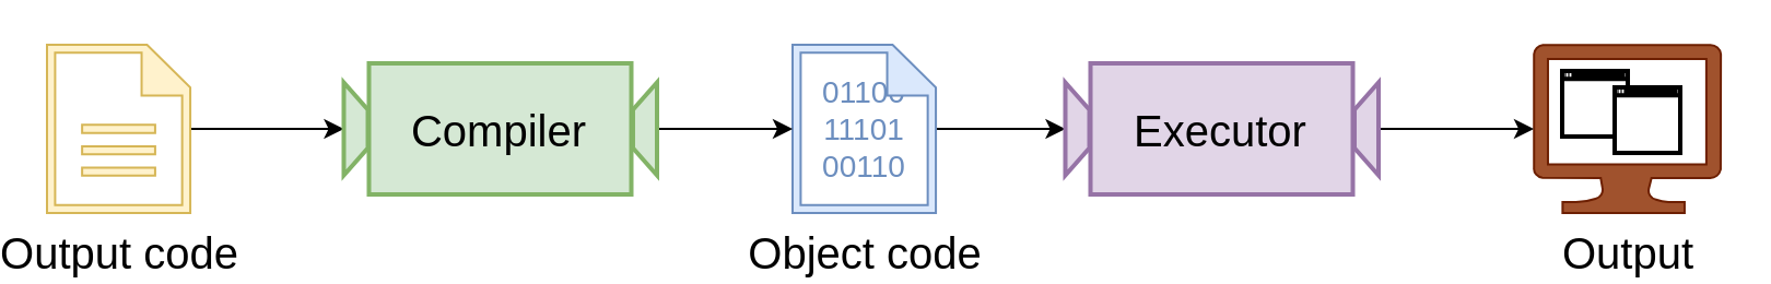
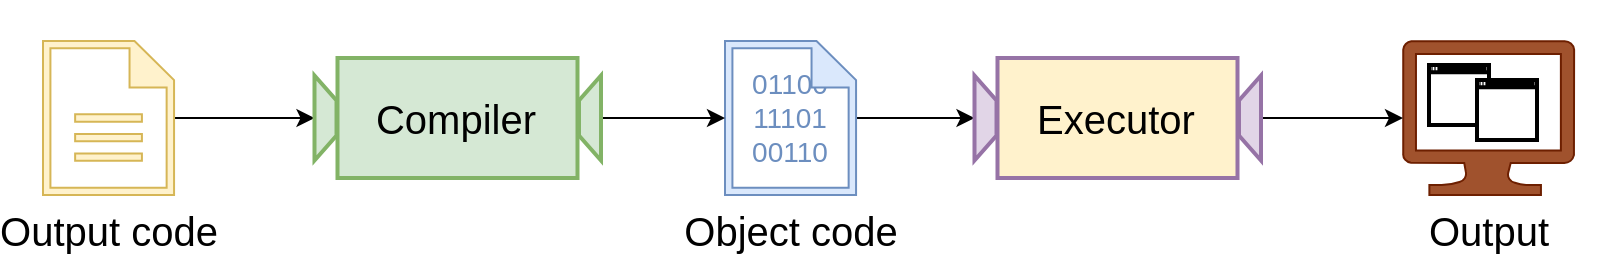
- <mxCell id="12" value="Executor" style="rounded=0;whiteSpace=wrap;html=1;strokeWidth=2;fontSize=20;fillColor=#e1d5e7;strokeColor=#9673a6;" vertex="1" parent="1"><mxGeometry x="497.25" y="28.5" width="120" height="60" as="geometry" /></mxCell>
+ <mxCell id="12" value="Executor" style="rounded=0;whiteSpace=wrap;html=1;strokeWidth=2;fontSize=20;fillColor=#fff2cc;strokeColor=#9673a6;" vertex="1" parent="1"><mxGeometry x="497.25" y="28.5" width="120" height="60" as="geometry" /></mxCell>
